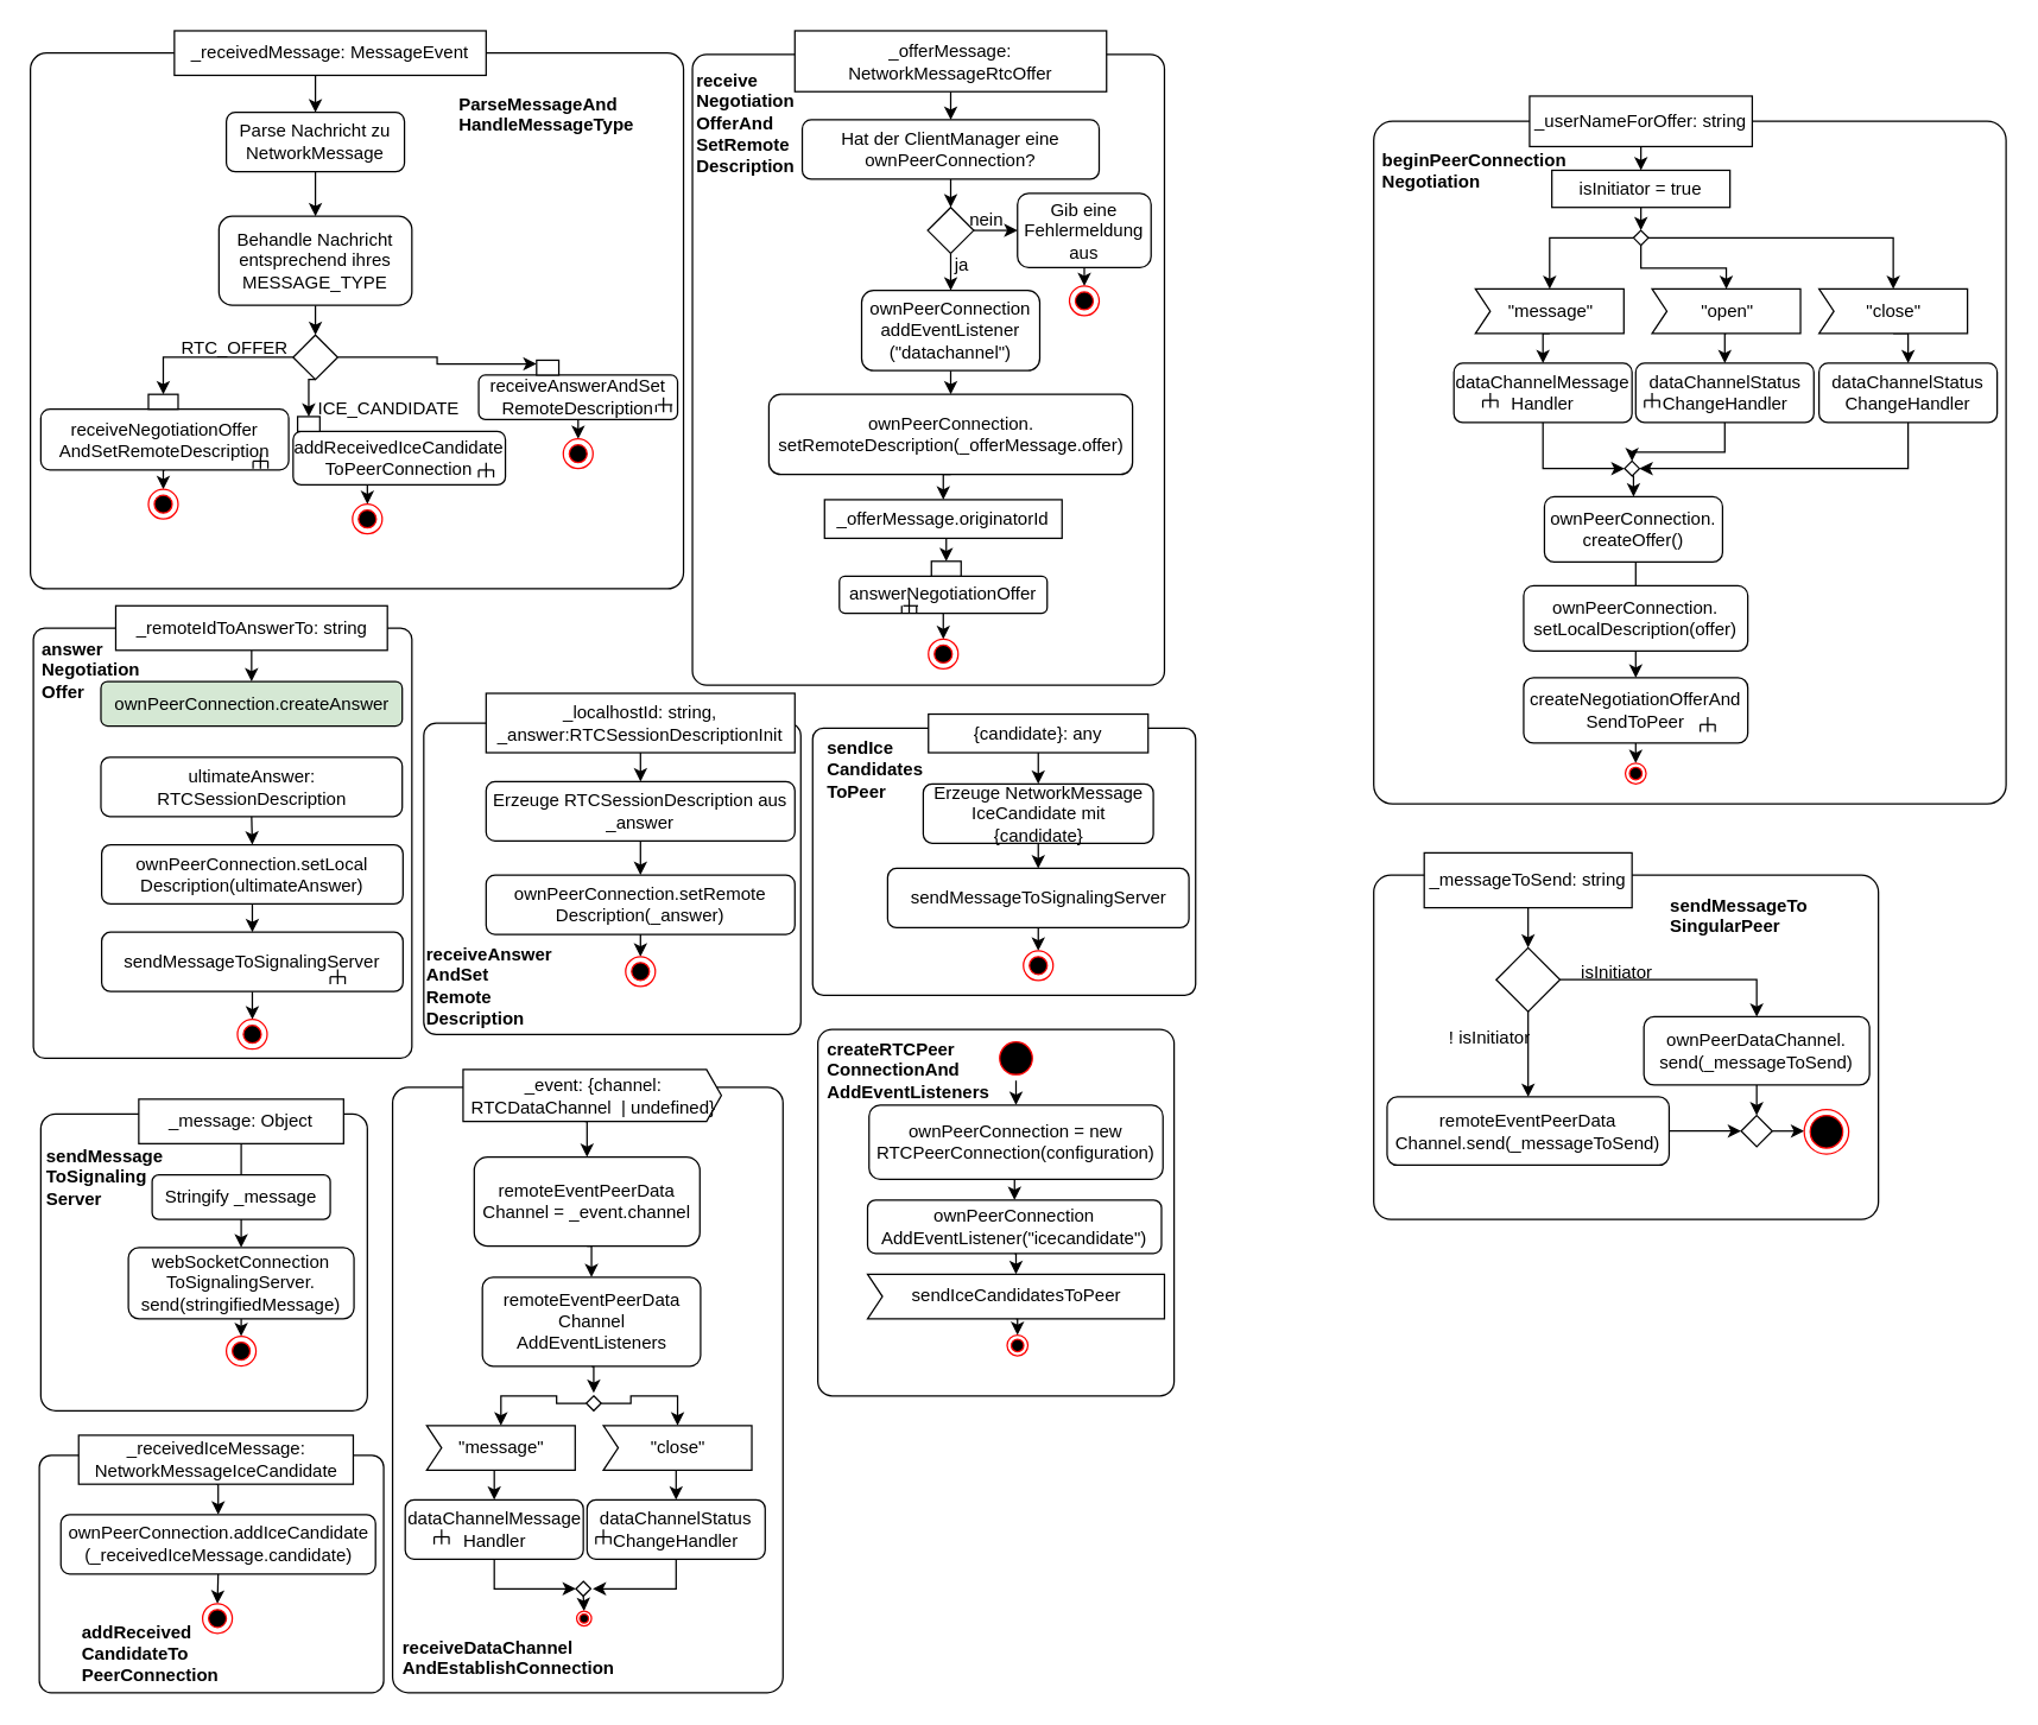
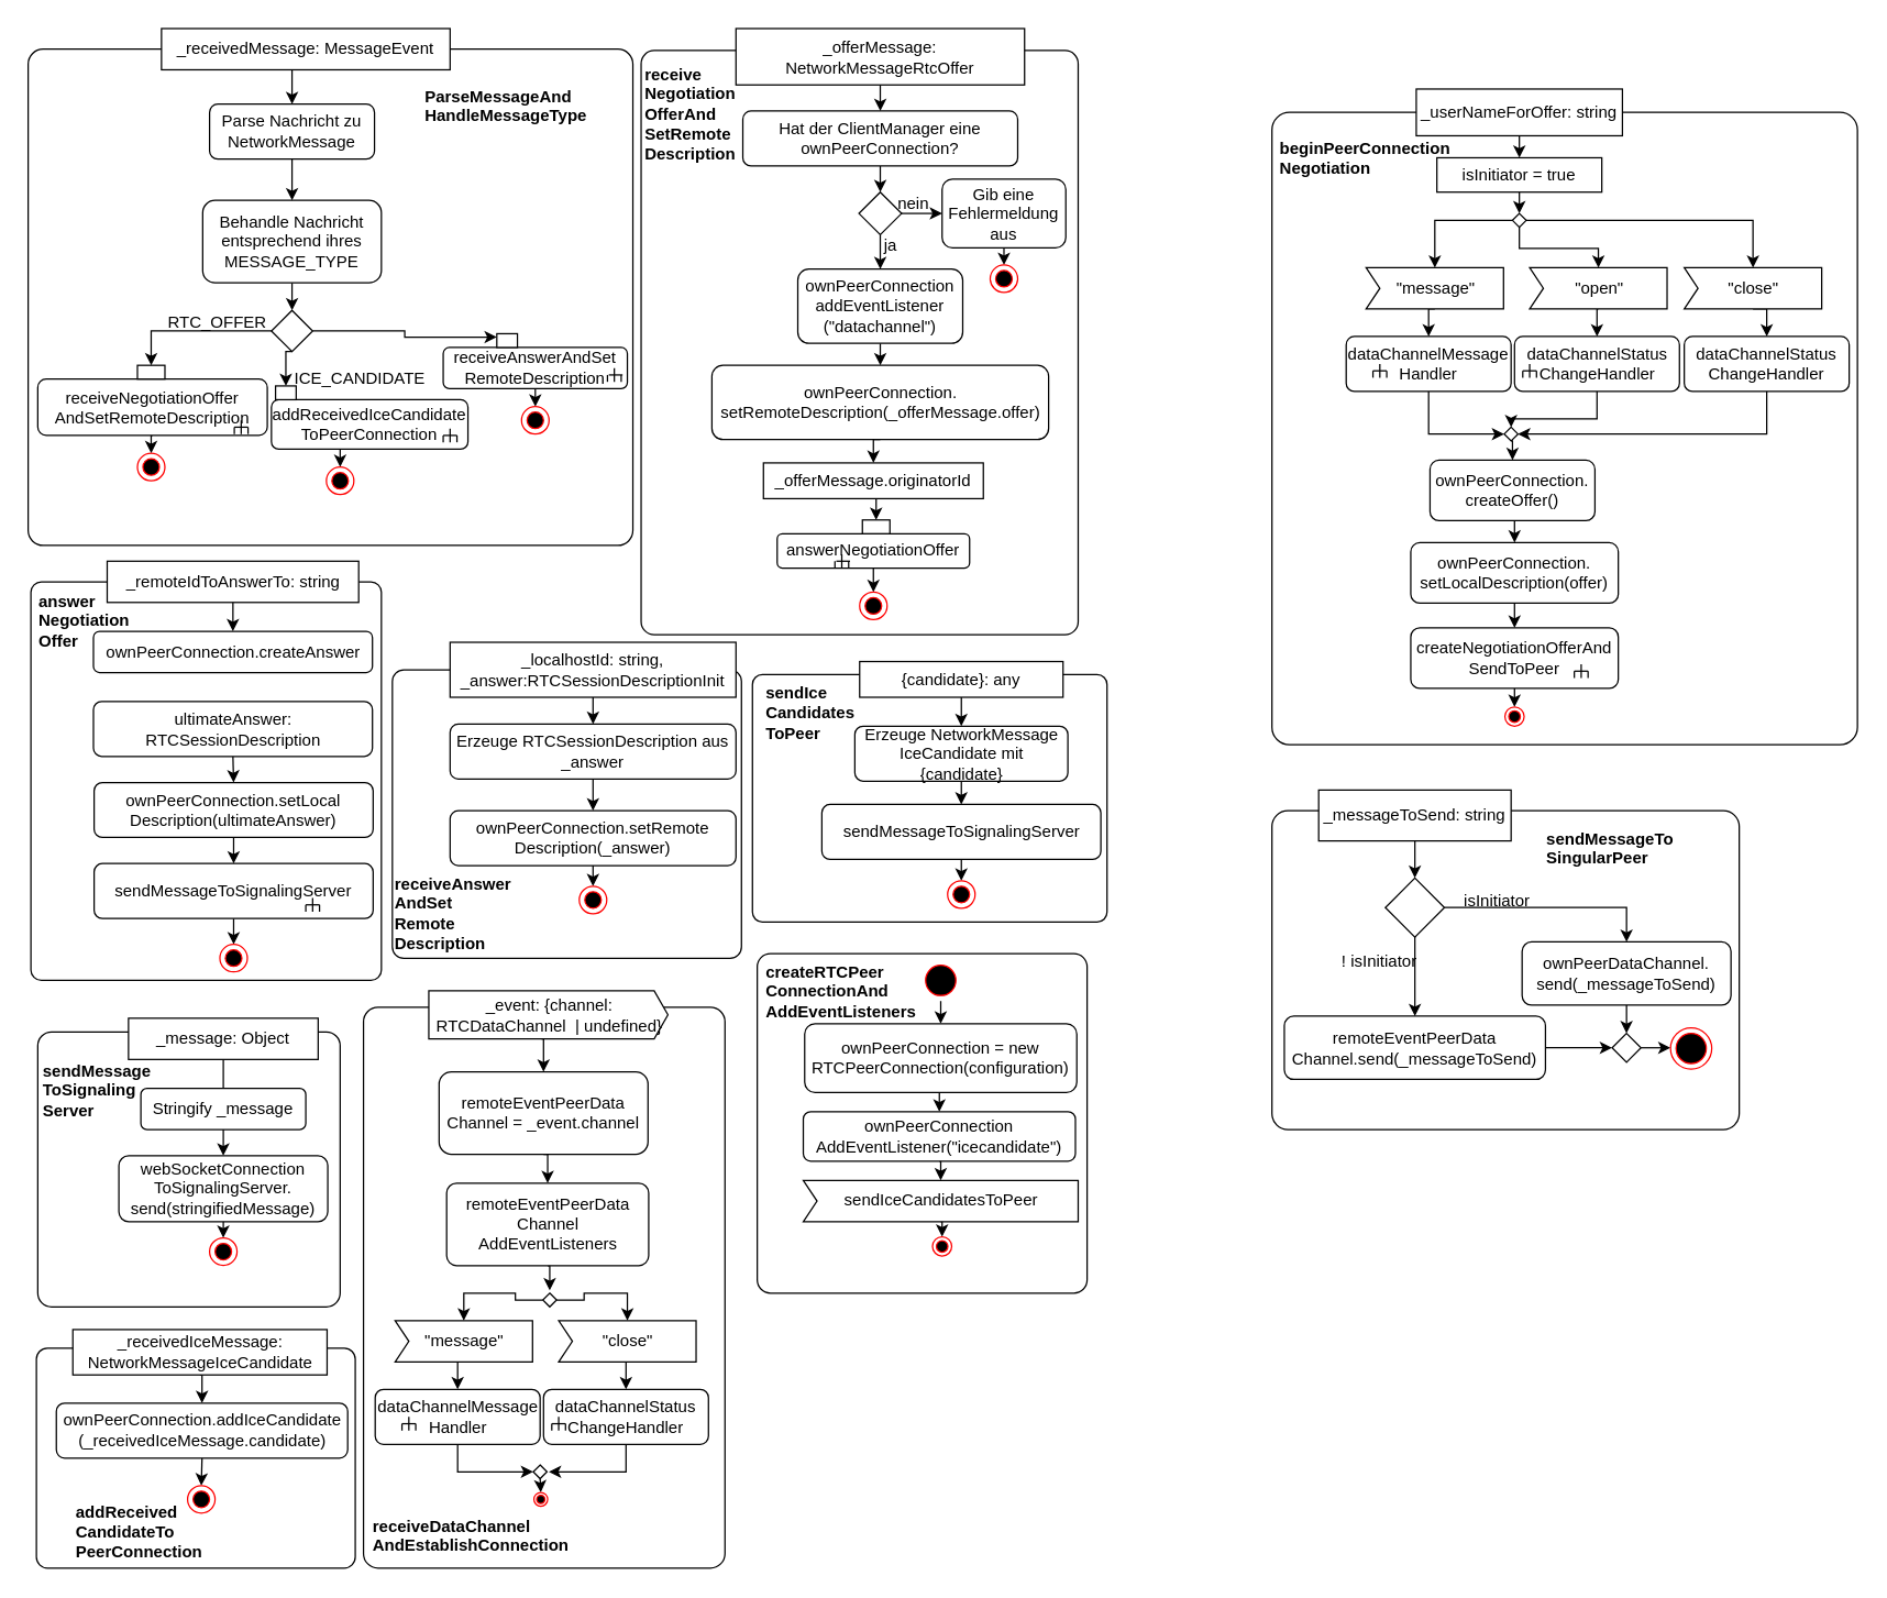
- <mxCell id="200" style="edgeStyle=orthogonalEdgeStyle;rounded=0;orthogonalLoop=1;jettySize=auto;html=1;exitX=0.5;exitY=1;exitDx=0;exitDy=0;entryX=0.5;entryY=0;entryDx=0;entryDy=0;endArrow=none;" edge="1" parent="1" source="201" target="203"><mxGeometry relative="1" as="geometry" /></mxCell>
+ <mxCell id="200" style="edgeStyle=orthogonalEdgeStyle;rounded=0;orthogonalLoop=1;jettySize=auto;html=1;exitX=0.5;exitY=1;exitDx=0;exitDy=0;entryX=0.5;entryY=0;entryDx=0;entryDy=0;" edge="1" parent="1" source="201" target="203"><mxGeometry relative="1" as="geometry" /></mxCell>
- <mxCell id="83" value="ownPeerConnection.createAnswer" style="rounded=1;whiteSpace=wrap;html=1;fillColor=#d5e8d4;" vertex="1" parent="1"><mxGeometry x="67.5" y="458.5" width="203" height="30" as="geometry" /></mxCell>
+ <mxCell id="83" value="ownPeerConnection.createAnswer" style="rounded=1;whiteSpace=wrap;html=1;" vertex="1" parent="1"><mxGeometry x="67.5" y="458.5" width="203" height="30" as="geometry" /></mxCell>
